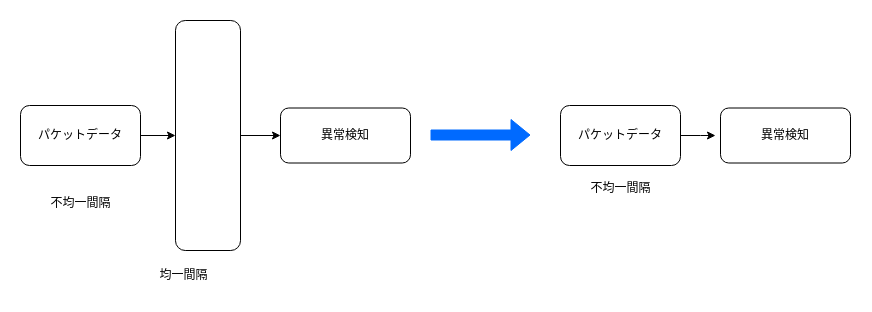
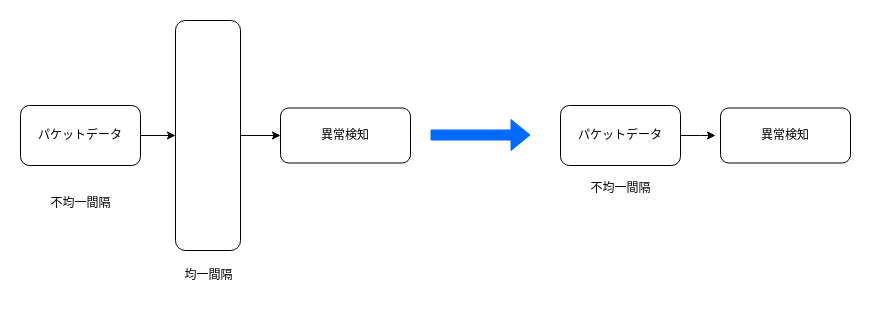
- <mxCell id="8" value="均一間隔" style="text;html=1;align=center;verticalAlign=middle;resizable=0;points=[];autosize=1;strokeColor=none;fillColor=none;" vertex="1" parent="1"><mxGeometry x="147.5" y="260" width="70" height="30" as="geometry" /></mxCell>
+ <mxCell id="8" value="均一間隔" style="text;html=1;align=center;verticalAlign=middle;resizable=0;points=[];autosize=1;strokeColor=none;fillColor=none;" vertex="1" parent="1"><mxGeometry x="172.5" y="260" width="70" height="30" as="geometry" /></mxCell>
